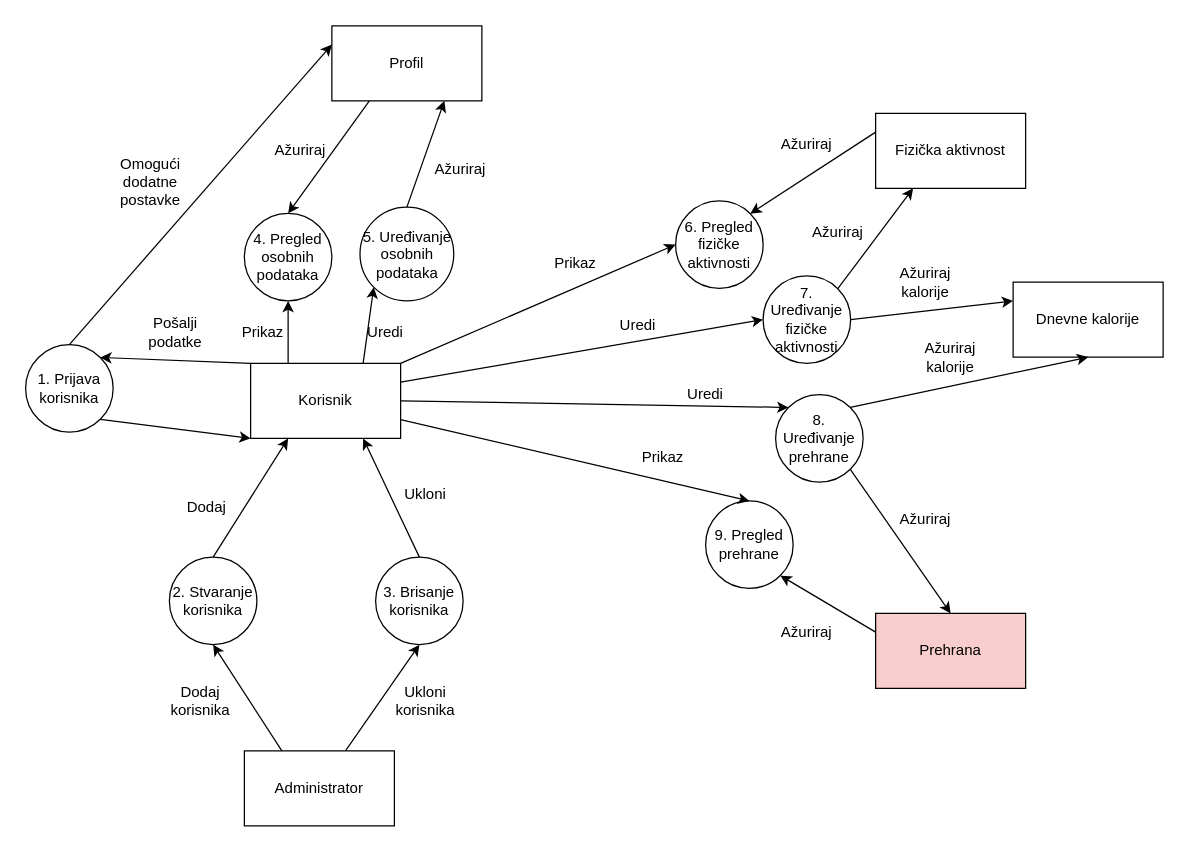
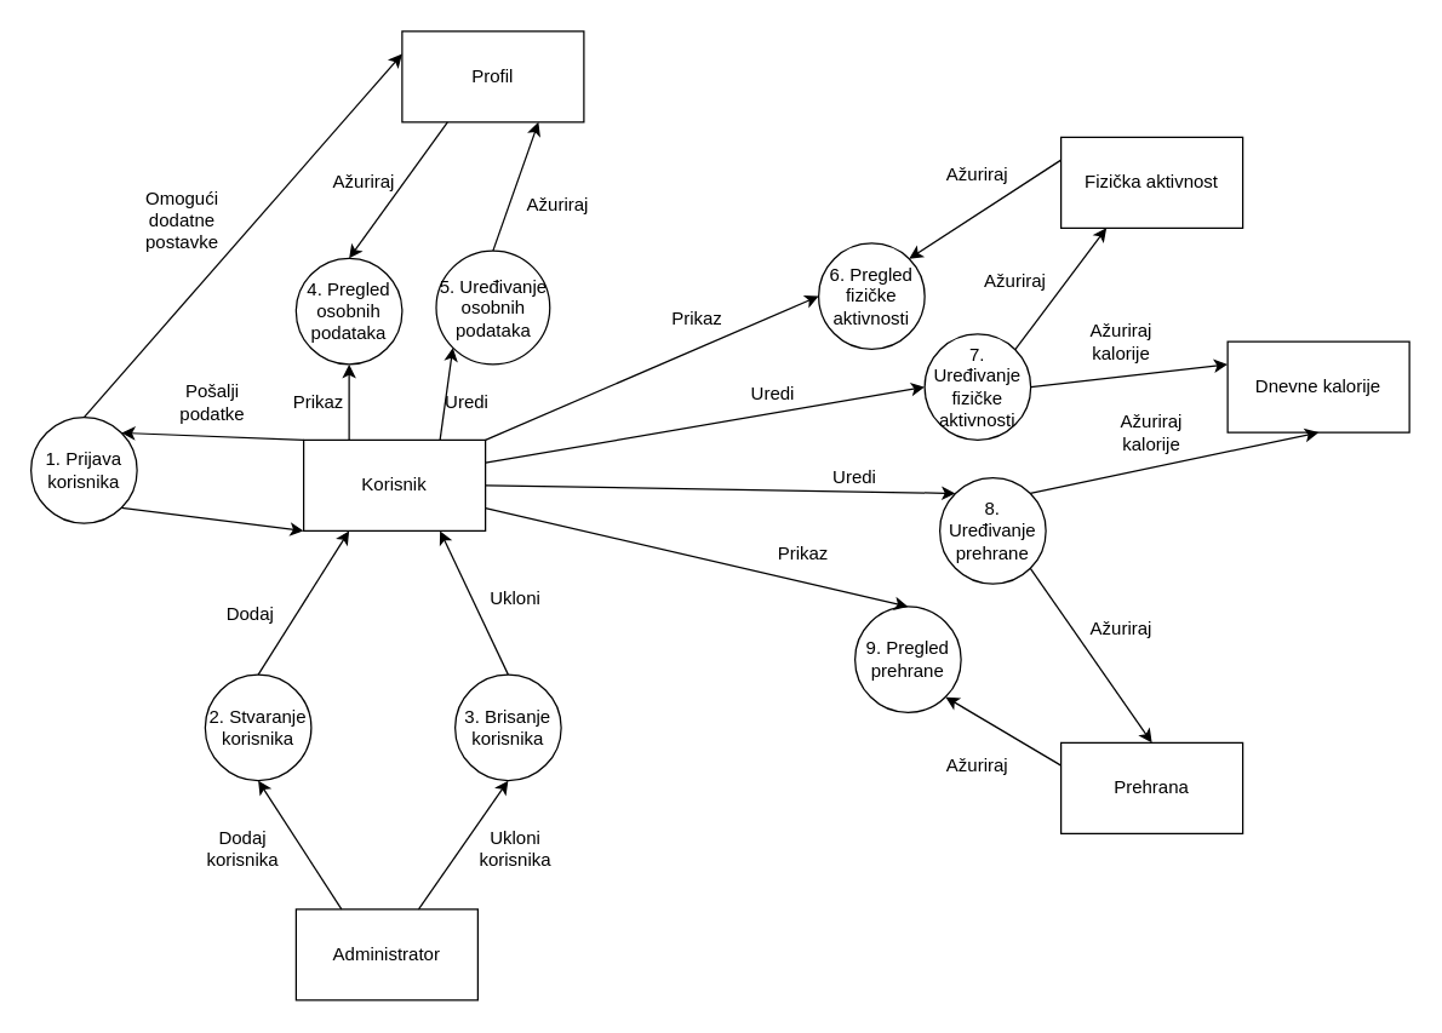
- <mxCell id="10" value="Prehrana" style="rounded=0;whiteSpace=wrap;html=1;fillColor=#f8cecc;" parent="1" vertex="1"><mxGeometry x="700" y="490" width="120" height="60" as="geometry" /></mxCell>
+ <mxCell id="10" value="Prehrana" style="rounded=0;whiteSpace=wrap;html=1;" parent="1" vertex="1"><mxGeometry x="700" y="490" width="120" height="60" as="geometry" /></mxCell>
